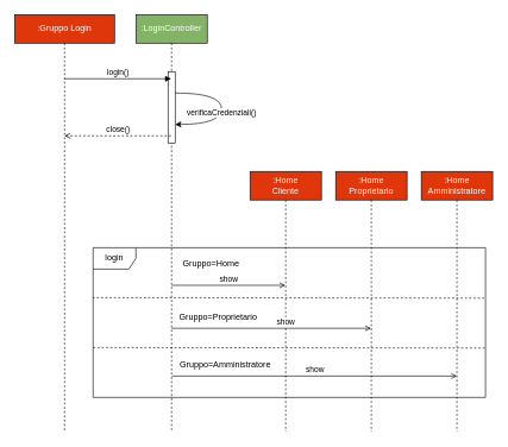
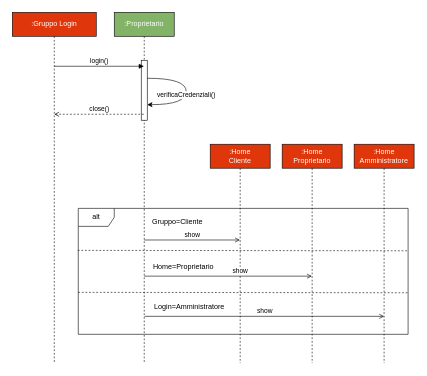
- <mxCell id="3" value=":LoginController" style="shape=umlLifeline;perimeter=lifelinePerimeter;whiteSpace=wrap;html=1;container=1;dropTarget=0;collapsible=0;recursiveResize=0;outlineConnect=0;portConstraint=eastwest;newEdgeStyle={&quot;curved&quot;:0,&quot;rounded&quot;:0};fillColor=#82b366;strokeColor=#000000;fontColor=#FFFFFF;" parent="1" vertex="1"><mxGeometry x="190" y="20" width="100" height="585" as="geometry" /></mxCell>
+ <mxCell id="3" value=":Proprietario" style="shape=umlLifeline;perimeter=lifelinePerimeter;whiteSpace=wrap;html=1;container=1;dropTarget=0;collapsible=0;recursiveResize=0;outlineConnect=0;portConstraint=eastwest;newEdgeStyle={&quot;curved&quot;:0,&quot;rounded&quot;:0};fillColor=#82b366;strokeColor=#000000;fontColor=#FFFFFF;" parent="1" vertex="1"><mxGeometry x="190" y="20" width="100" height="585" as="geometry" /></mxCell>
- <mxCell id="11" value="login" style="shape=umlFrame;whiteSpace=wrap;html=1;pointerEvents=0;" parent="1" vertex="1"><mxGeometry x="130" y="347" width="550" height="210" as="geometry" /></mxCell>
+ <mxCell id="11" value="alt" style="shape=umlFrame;whiteSpace=wrap;html=1;pointerEvents=0;" parent="1" vertex="1"><mxGeometry x="130" y="347" width="550" height="210" as="geometry" /></mxCell>
- <mxCell id="12" value="Gruppo=Home" style="text;html=1;align=center;verticalAlign=middle;resizable=0;points=[];autosize=1;strokeColor=none;fillColor=none;" parent="1" vertex="1"><mxGeometry x="240" y="355" width="110" height="30" as="geometry" /></mxCell>
+ <mxCell id="12" value="Gruppo=Cliente" style="text;html=1;align=center;verticalAlign=middle;resizable=0;points=[];autosize=1;strokeColor=none;fillColor=none;" parent="1" vertex="1"><mxGeometry x="240" y="355" width="110" height="30" as="geometry" /></mxCell>
- <mxCell id="16" value="Gruppo=Proprietario" style="text;html=1;align=center;verticalAlign=middle;resizable=0;points=[];autosize=1;strokeColor=none;fillColor=none;" parent="1" vertex="1"><mxGeometry x="240" y="430" width="130" height="30" as="geometry" /></mxCell>
+ <mxCell id="16" value="Home=Proprietario" style="text;html=1;align=center;verticalAlign=middle;resizable=0;points=[];autosize=1;strokeColor=none;fillColor=none;" parent="1" vertex="1"><mxGeometry x="240" y="430" width="130" height="30" as="geometry" /></mxCell>
- <mxCell id="17" value="Gruppo=Amministratore" style="text;html=1;align=center;verticalAlign=middle;resizable=0;points=[];autosize=1;strokeColor=none;fillColor=none;" parent="1" vertex="1"><mxGeometry x="240" y="497" width="150" height="30" as="geometry" /></mxCell>
+ <mxCell id="17" value="Login=Amministratore" style="text;html=1;align=center;verticalAlign=middle;resizable=0;points=[];autosize=1;strokeColor=none;fillColor=none;" parent="1" vertex="1"><mxGeometry x="240" y="497" width="150" height="30" as="geometry" /></mxCell>
